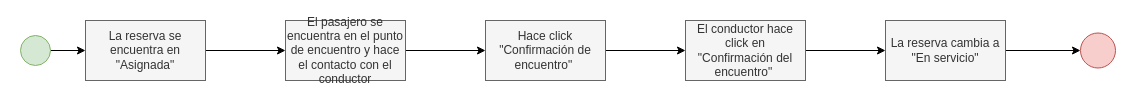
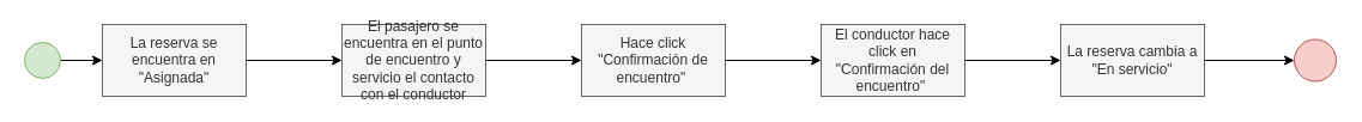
- <mxCell id="7" value="El pasajero se encuentra en el punto de encuentro y hace el contacto con el conductor" style="whiteSpace=wrap;html=1;fillColor=#f5f5f5;strokeColor=#666666;fontColor=#333333;" vertex="1" parent="1"><mxGeometry x="285" y="20" width="120" height="60" as="geometry" /></mxCell>
+ <mxCell id="7" value="El pasajero se encuentra en el punto de encuentro y servicio el contacto con el conductor" style="whiteSpace=wrap;html=1;fillColor=#f5f5f5;strokeColor=#666666;fontColor=#333333;" vertex="1" parent="1"><mxGeometry x="285" y="20" width="120" height="60" as="geometry" /></mxCell>
